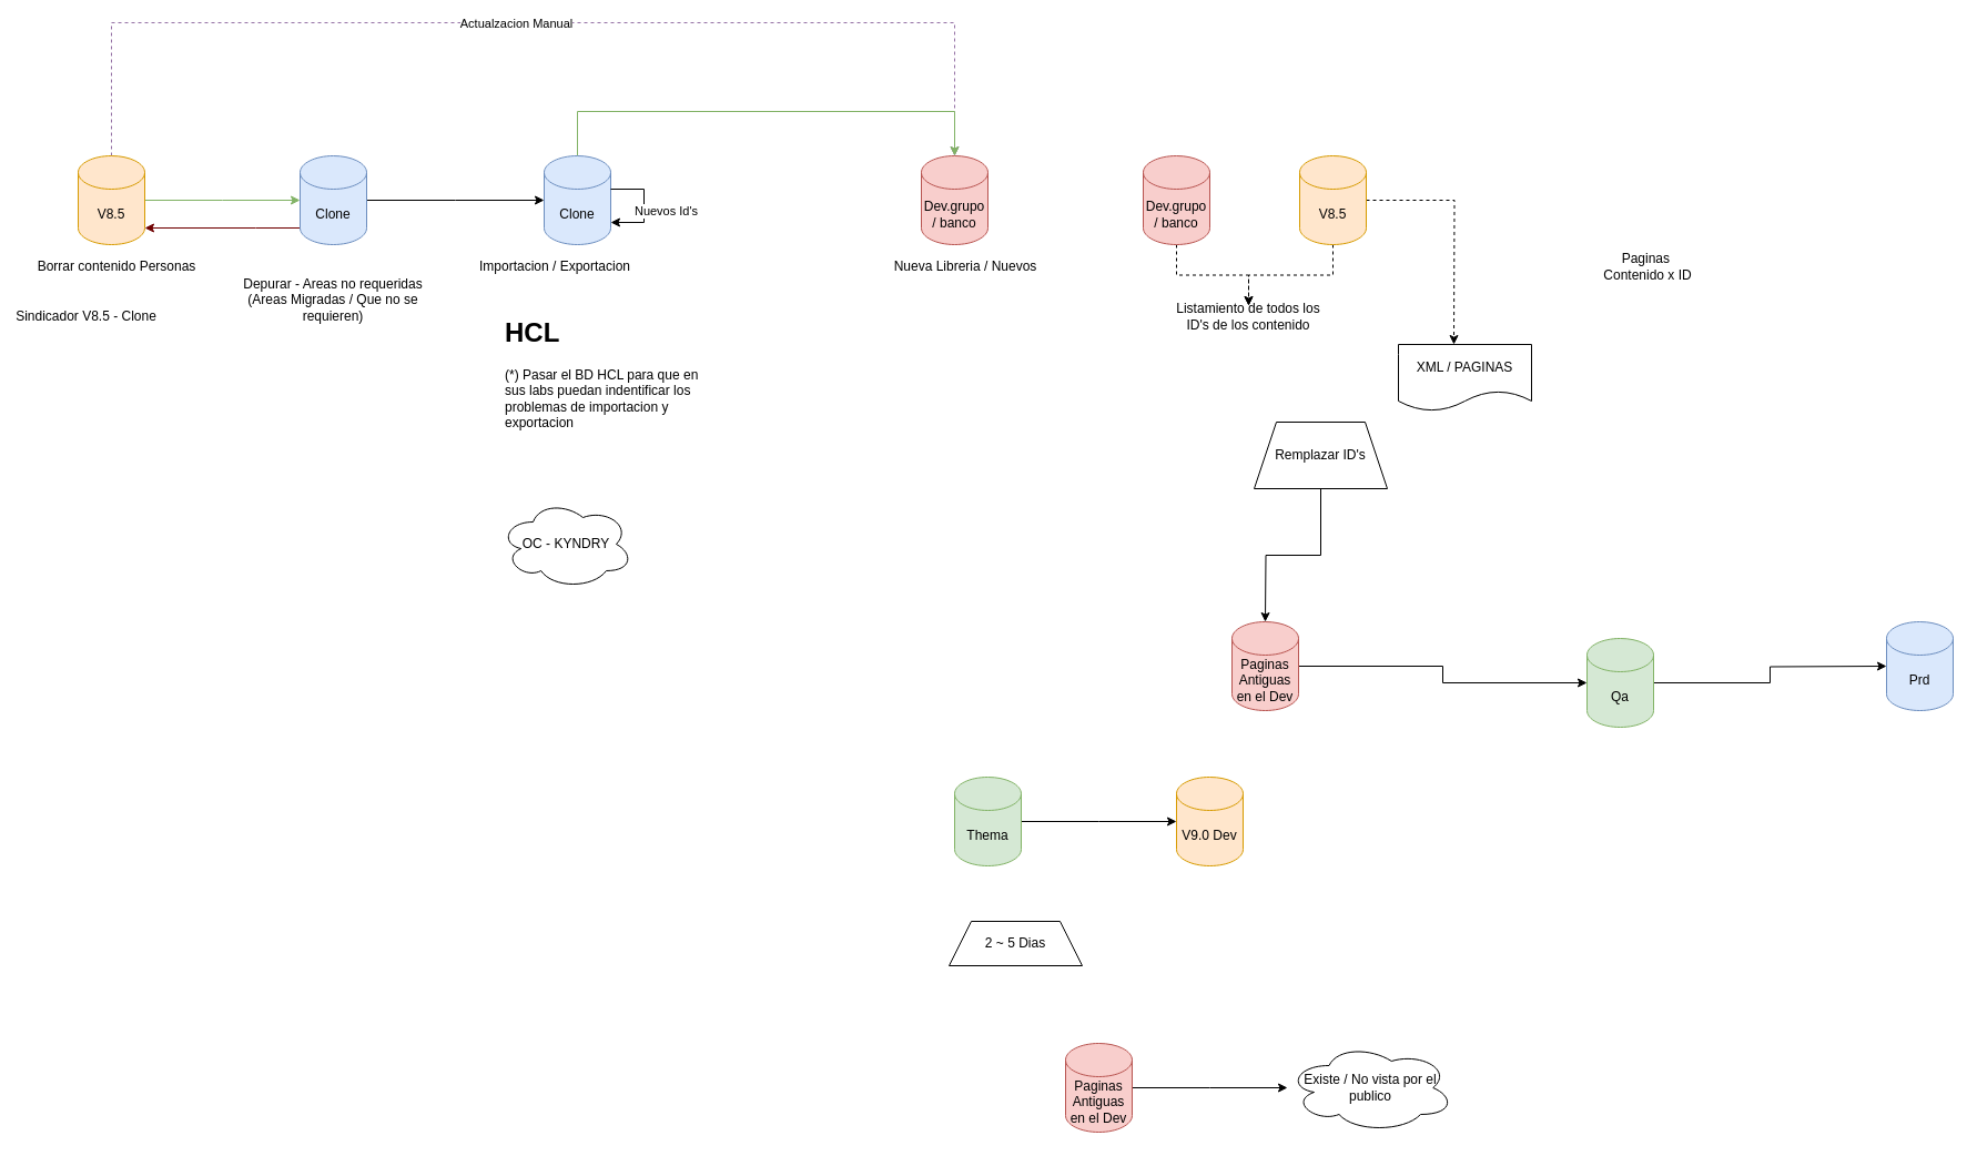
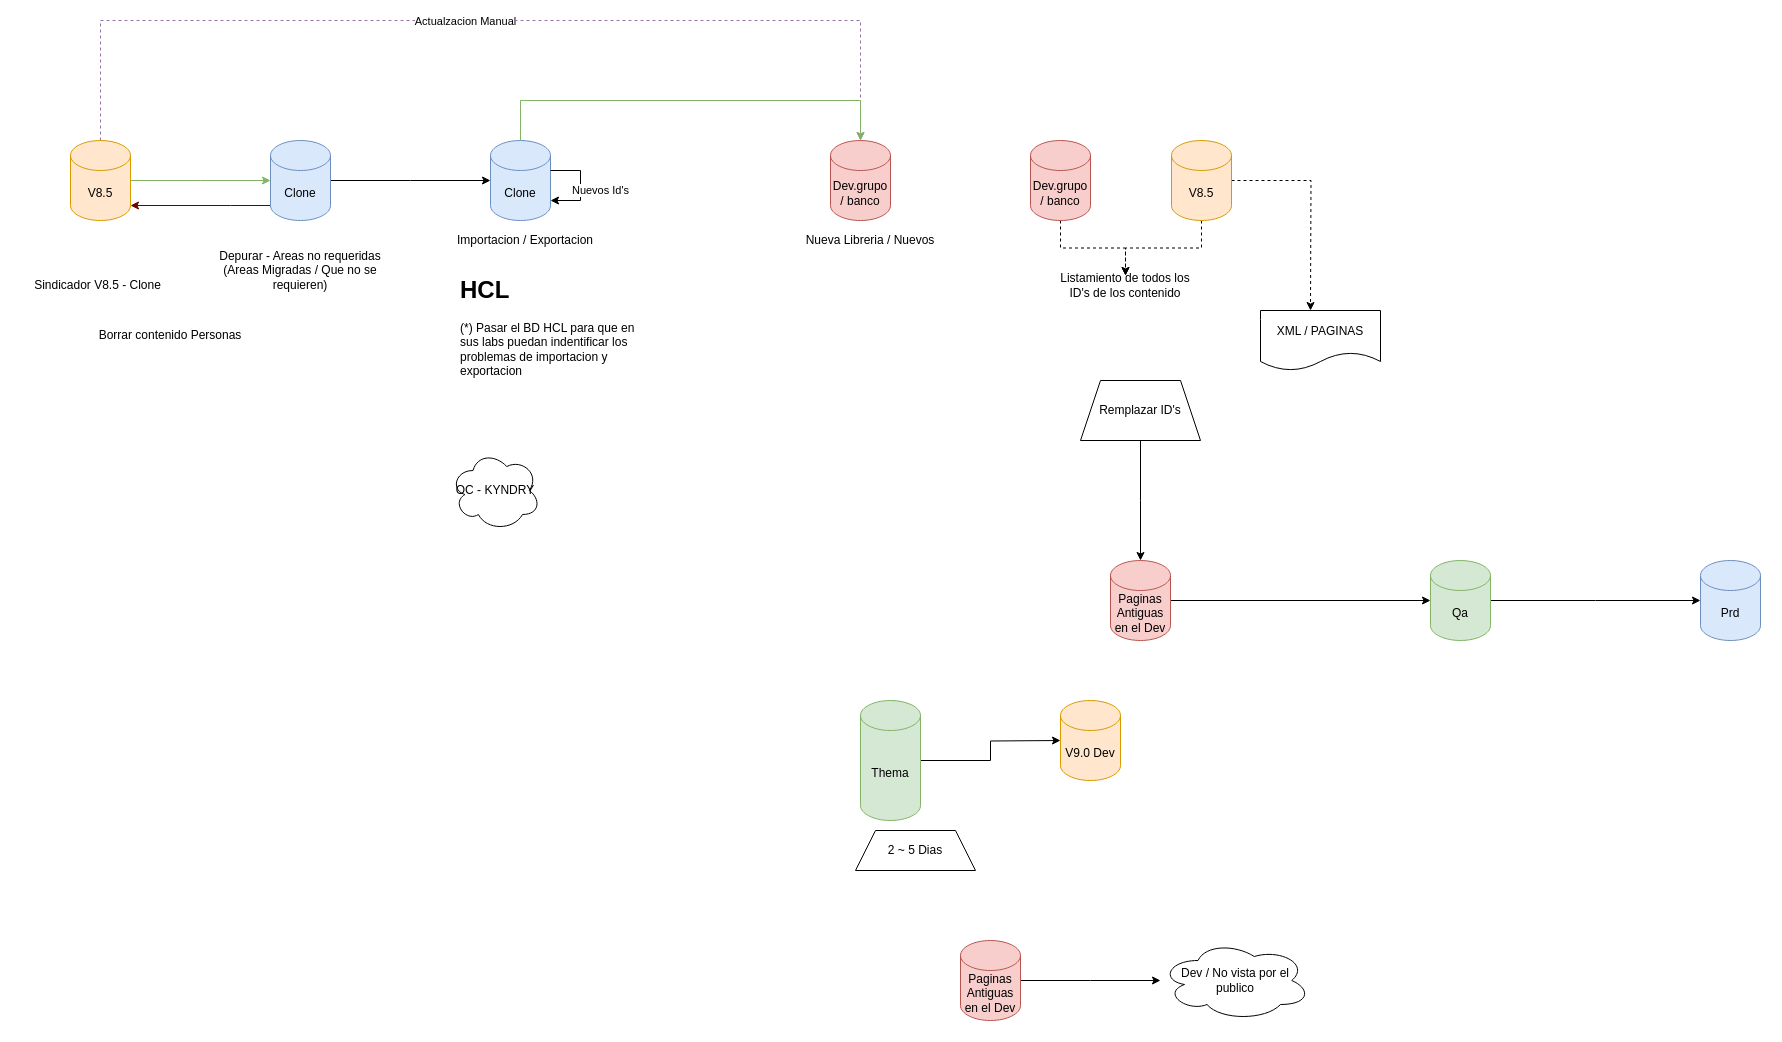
- <mxCell id="6" value="Borrar contenido Personas" style="text;html=1;strokeColor=none;fillColor=none;align=center;verticalAlign=middle;whiteSpace=wrap;rounded=0;" parent="1" vertex="1"><mxGeometry x="20" y="230" width="170" height="20" as="geometry" /></mxCell>
+ <mxCell id="6" value="Borrar contenido Personas" style="text;html=1;strokeColor=none;fillColor=none;align=center;verticalAlign=middle;whiteSpace=wrap;rounded=0;" parent="1" vertex="1"><mxGeometry x="85" y="325" width="170" height="20" as="geometry" /></mxCell>
- <mxCell id="15" value="Importacion / Exportacion" style="text;html=1;strokeColor=none;fillColor=none;align=center;verticalAlign=middle;whiteSpace=wrap;rounded=0;" parent="1" vertex="1"><mxGeometry x="425" y="230" width="150" height="20" as="geometry" /></mxCell>
+ <mxCell id="15" value="Importacion / Exportacion" style="text;html=1;strokeColor=none;fillColor=none;align=center;verticalAlign=middle;whiteSpace=wrap;rounded=0;" parent="1" vertex="1"><mxGeometry x="450" y="230" width="150" height="20" as="geometry" /></mxCell>
- <mxCell id="27" value="Paginas&amp;nbsp;&lt;br&gt;Contenido x ID" style="text;html=1;strokeColor=none;fillColor=none;align=center;verticalAlign=middle;whiteSpace=wrap;rounded=0;" parent="1" vertex="1"><mxGeometry x="1420" y="225" width="130" height="30" as="geometry" /></mxCell>
- <mxCell id="7" value="Sindicador V8.5 - Clone" style="text;html=1;strokeColor=none;fillColor=none;align=center;verticalAlign=middle;whiteSpace=wrap;rounded=0;" parent="1" vertex="1"><mxGeometry x="10" y="270" width="135" height="30" as="geometry" /></mxCell>
+ <mxCell id="7" value="Sindicador V8.5 - Clone" style="text;html=1;strokeColor=none;fillColor=none;align=center;verticalAlign=middle;whiteSpace=wrap;rounded=0;" parent="1" vertex="1"><mxGeometry x="30" y="270" width="135" height="30" as="geometry" /></mxCell>
- <mxCell id="16" value="&lt;h1&gt;HCL&lt;/h1&gt;&lt;div&gt;(*) Pasar el BD HCL para que en sus labs puedan indentificar los problemas de importacion y exportacion&lt;/div&gt;" style="text;html=1;strokeColor=none;fillColor=none;spacing=5;spacingTop=-20;whiteSpace=wrap;overflow=hidden;rounded=0;" parent="1" vertex="1"><mxGeometry x="450" y="280" width="190" height="120" as="geometry" /></mxCell>
+ <mxCell id="16" value="&lt;h1&gt;HCL&lt;/h1&gt;&lt;div&gt;(*) Pasar el BD HCL para que en sus labs puedan indentificar los problemas de importacion y exportacion&lt;/div&gt;" style="text;html=1;strokeColor=none;fillColor=none;spacing=5;spacingTop=-20;whiteSpace=wrap;overflow=hidden;rounded=0;" parent="1" vertex="1"><mxGeometry x="455" y="270" width="190" height="120" as="geometry" /></mxCell>
- <mxCell id="29" value="Remplazar ID's" style="shape=trapezoid;perimeter=trapezoidPerimeter;whiteSpace=wrap;html=1;fixedSize=1;" parent="1" vertex="1"><mxGeometry x="1130" y="380" width="120" height="60" as="geometry" /></mxCell>
+ <mxCell id="29" value="Remplazar ID's" style="shape=trapezoid;perimeter=trapezoidPerimeter;whiteSpace=wrap;html=1;fixedSize=1;" parent="1" vertex="1"><mxGeometry x="1080" y="380" width="120" height="60" as="geometry" /></mxCell>
- <mxCell id="17" value="OC - KYNDRY" style="ellipse;shape=cloud;whiteSpace=wrap;html=1;" parent="1" vertex="1"><mxGeometry x="450" y="450" width="120" height="80" as="geometry" /></mxCell>
+ <mxCell id="17" value="OC - KYNDRY" style="ellipse;shape=cloud;whiteSpace=wrap;html=1;" parent="1" vertex="1"><mxGeometry x="450" y="450" width="90" height="80" as="geometry" /></mxCell>
- <mxCell id="33" value="Qa" style="shape=cylinder3;whiteSpace=wrap;html=1;boundedLbl=1;backgroundOutline=1;size=15;fillColor=#d5e8d4;strokeColor=#82b366;" parent="1" vertex="1"><mxGeometry x="1430" y="575" width="60" height="80" as="geometry" /></mxCell>
+ <mxCell id="33" value="Qa" style="shape=cylinder3;whiteSpace=wrap;html=1;boundedLbl=1;backgroundOutline=1;size=15;fillColor=#d5e8d4;strokeColor=#82b366;" parent="1" vertex="1"><mxGeometry x="1430" y="560" width="60" height="80" as="geometry" /></mxCell>
- <mxCell id="36" value="Thema" style="shape=cylinder3;whiteSpace=wrap;html=1;boundedLbl=1;backgroundOutline=1;size=15;fillColor=#d5e8d4;strokeColor=#82b366;" parent="1" vertex="1"><mxGeometry x="860" y="700" width="60" height="80" as="geometry" /></mxCell>
+ <mxCell id="36" value="Thema" style="shape=cylinder3;whiteSpace=wrap;html=1;boundedLbl=1;backgroundOutline=1;size=15;fillColor=#d5e8d4;strokeColor=#82b366;" parent="1" vertex="1"><mxGeometry x="860" y="700" width="60" height="120" as="geometry" /></mxCell>
- <mxCell id="41" value="Existe / No vista por el publico" style="ellipse;shape=cloud;whiteSpace=wrap;html=1;" parent="1" vertex="1"><mxGeometry x="1160" y="940" width="150" height="80" as="geometry" /></mxCell>
+ <mxCell id="41" value="Dev / No vista por el publico" style="ellipse;shape=cloud;whiteSpace=wrap;html=1;" parent="1" vertex="1"><mxGeometry x="1160" y="940" width="150" height="80" as="geometry" /></mxCell>
